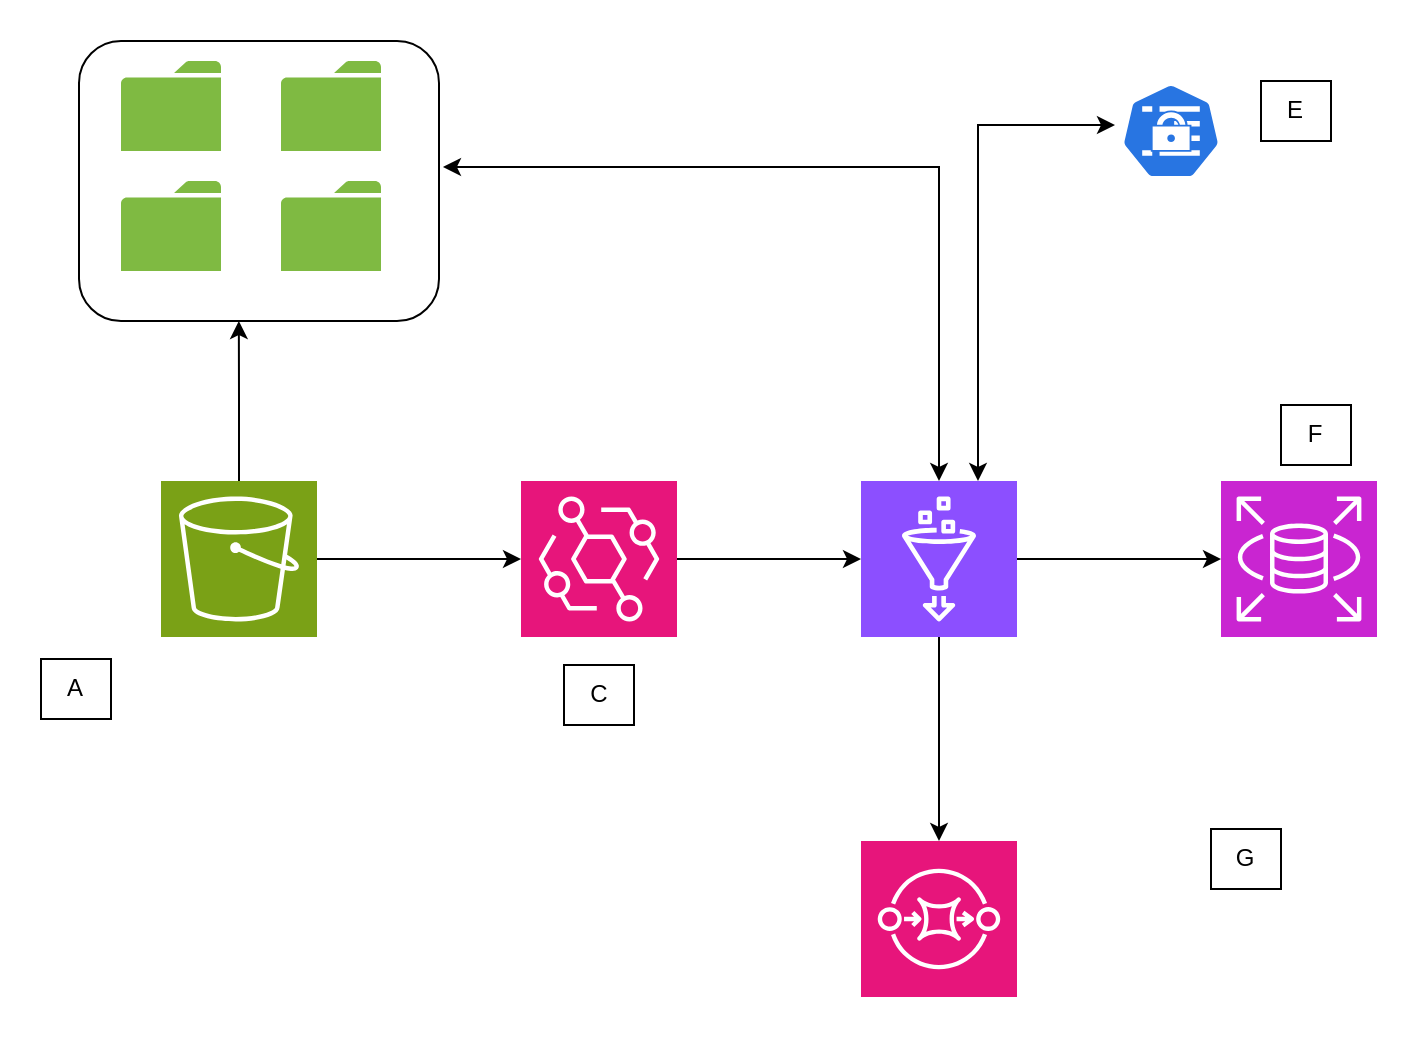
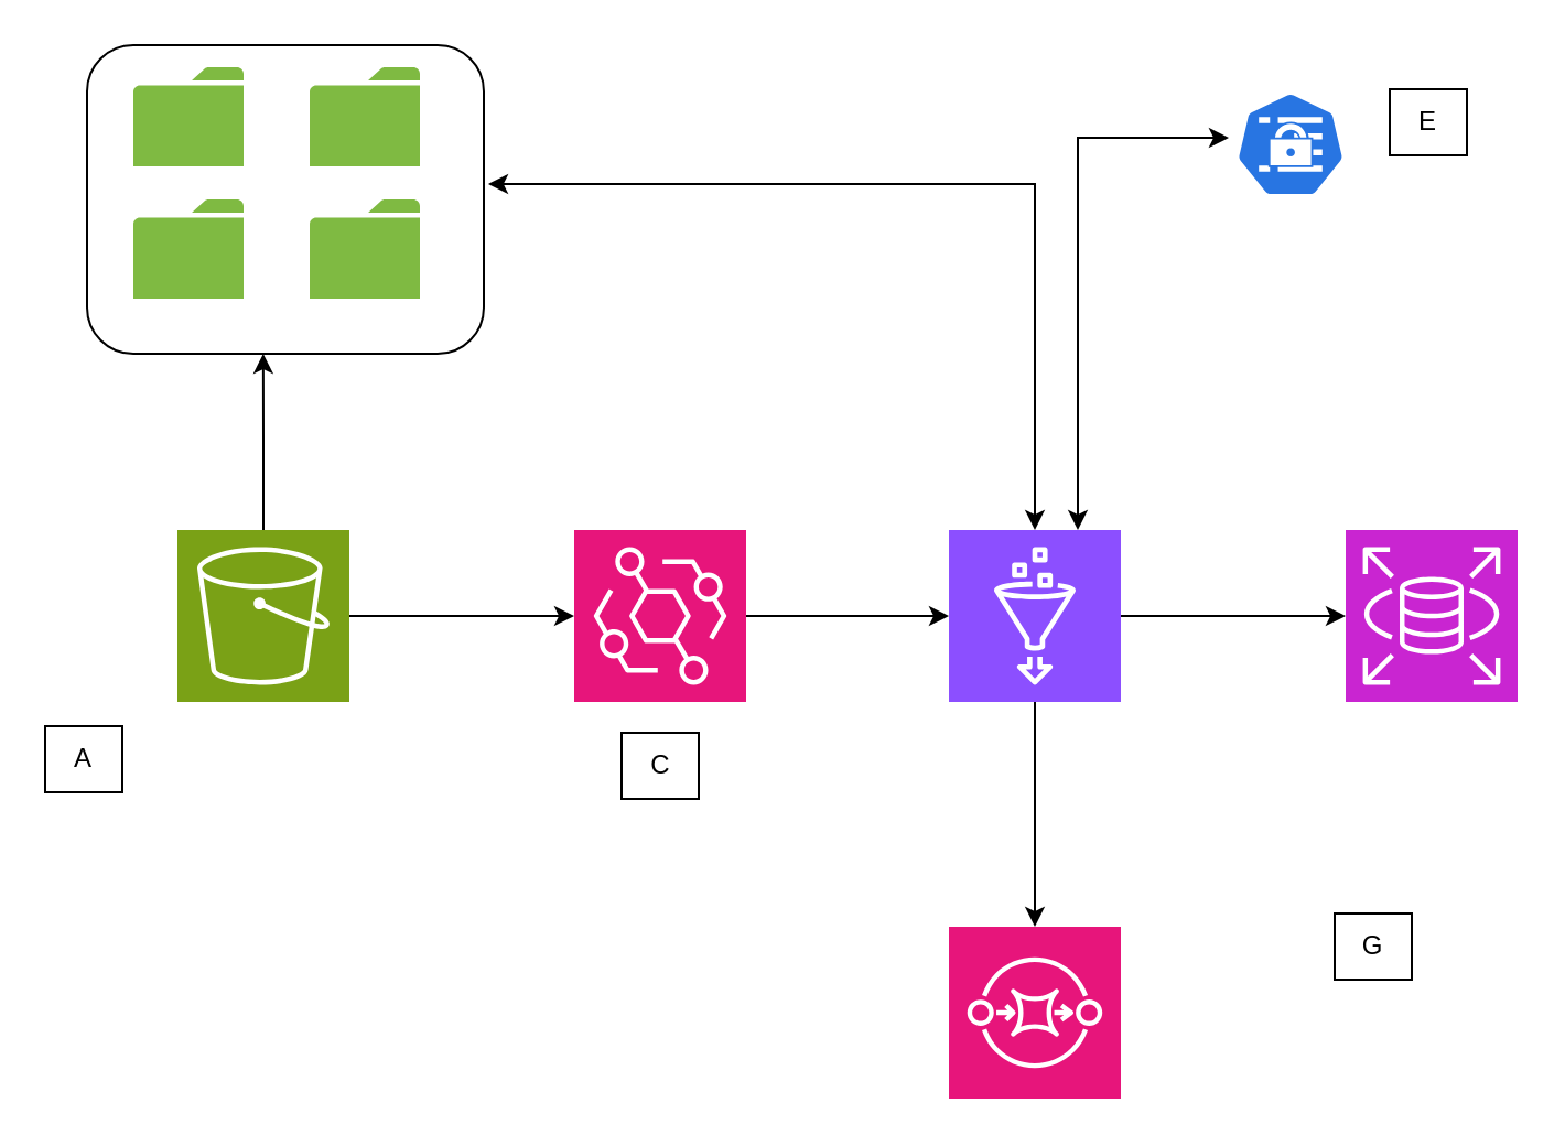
- <mxCell id="22" value="F" style="text;html=1;align=center;verticalAlign=middle;whiteSpace=wrap;rounded=0;strokeColor=default;" vertex="1" parent="1"><mxGeometry x="640" y="202" width="35" height="30" as="geometry" /></mxCell>
